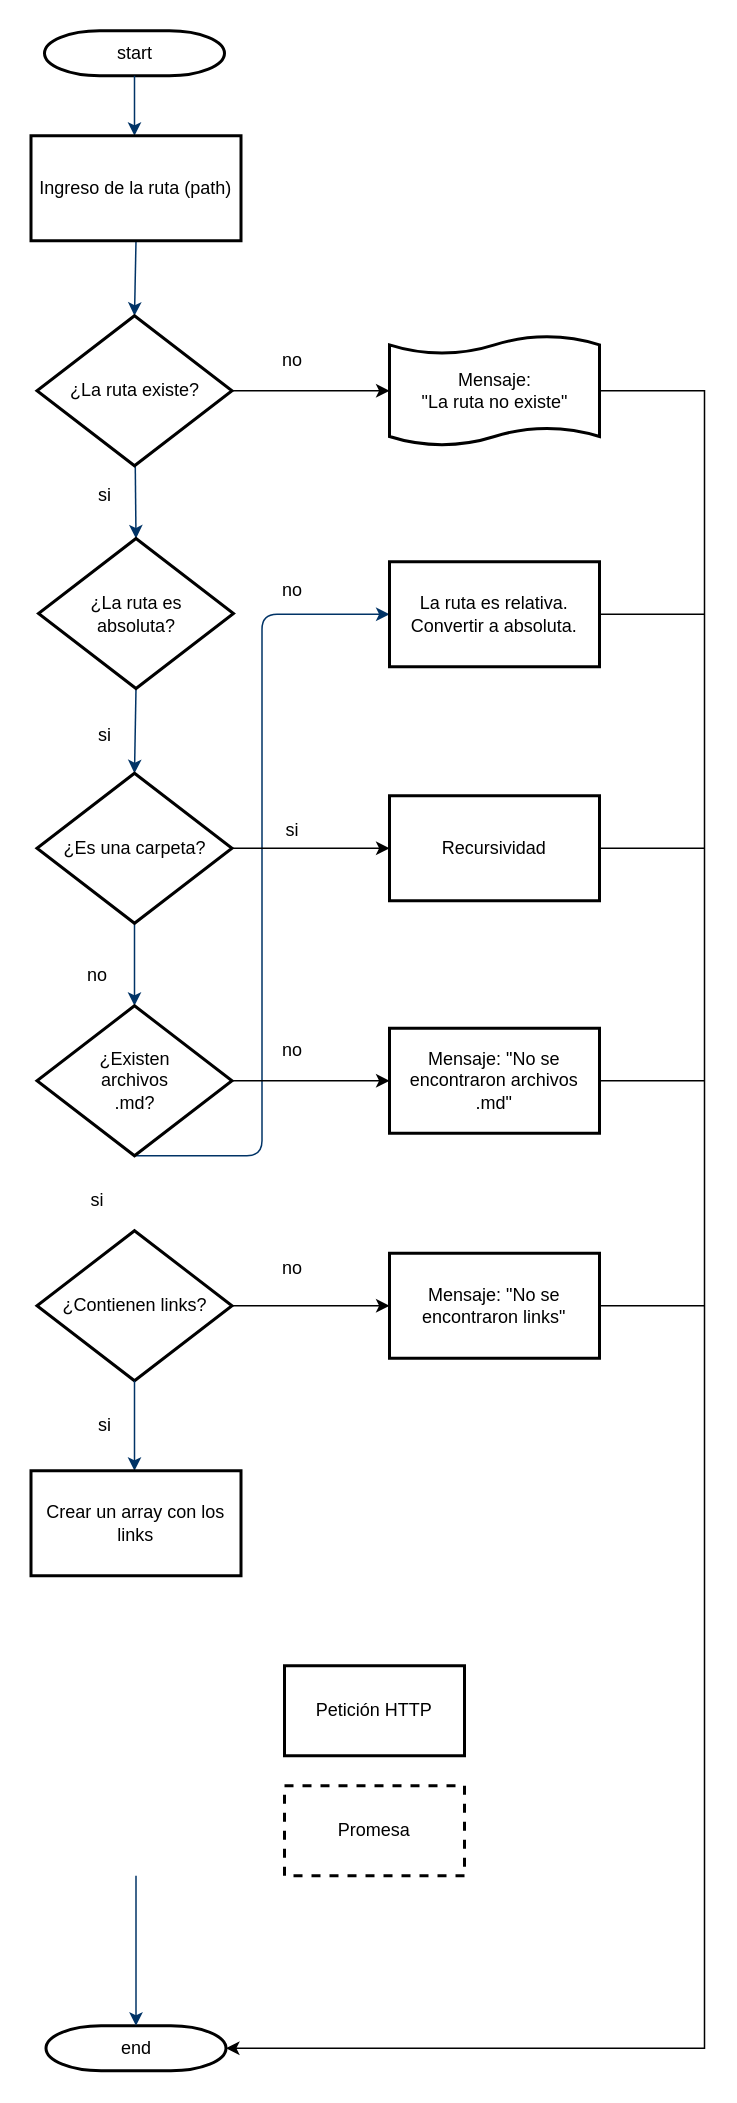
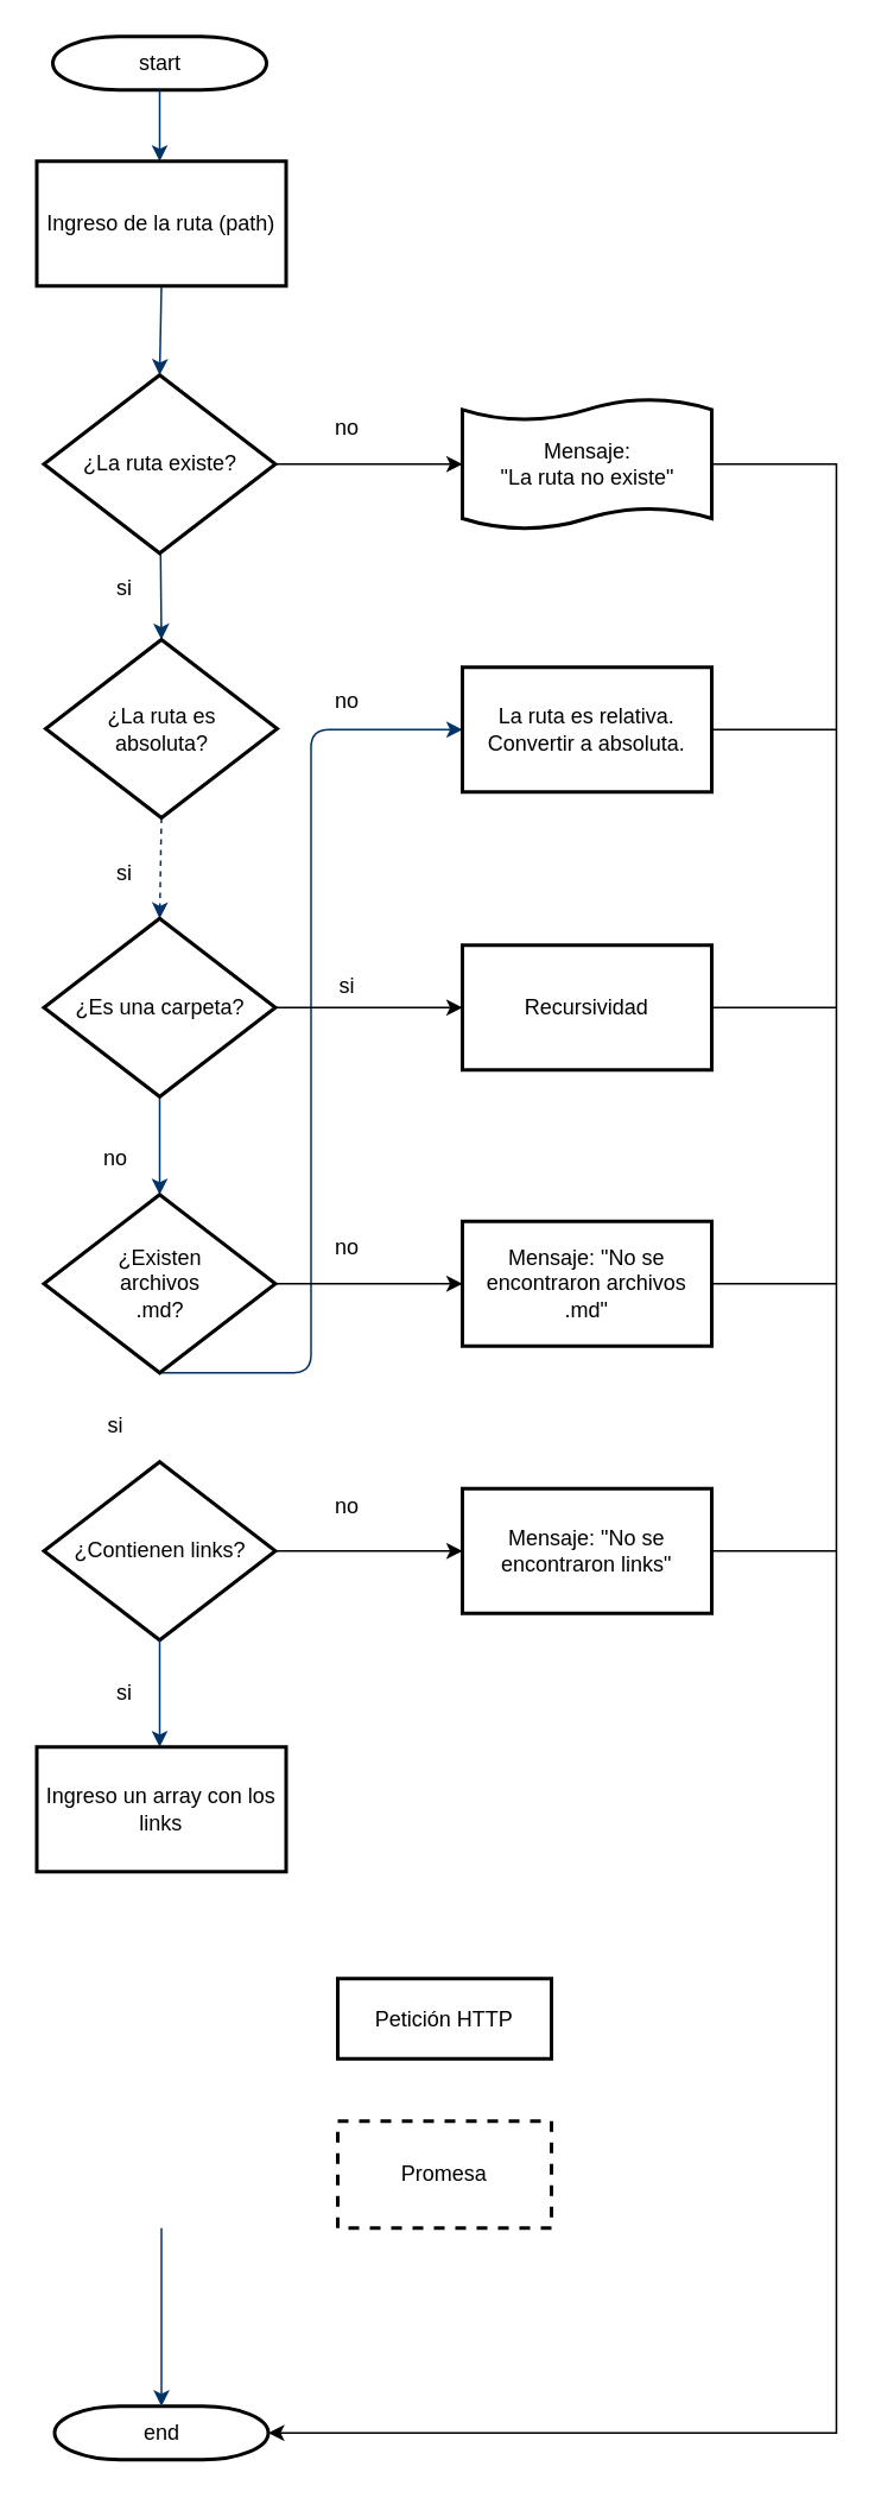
- <mxCell id="15" style="fontStyle=1;strokeColor=#003366;strokeWidth=1;html=1;exitX=0.5;exitY=1;exitDx=0;exitDy=0;exitPerimeter=0;entryX=0.5;entryY=0;entryDx=0;entryDy=0;entryPerimeter=0;" edge="1" parent="1" source="26" target="24"><mxGeometry relative="1" as="geometry"><mxPoint x="88.5" y="492.75" as="sourcePoint" /><mxPoint x="88.503" y="562.75" as="targetPoint" /></mxGeometry></mxCell>
+ <mxCell id="15" style="fontStyle=1;strokeColor=#003366;strokeWidth=1;html=1;exitX=0.5;exitY=1;exitDx=0;exitDy=0;exitPerimeter=0;entryX=0.5;entryY=0;entryDx=0;entryDy=0;entryPerimeter=0;dashed=1;" edge="1" parent="1" source="26" target="24"><mxGeometry relative="1" as="geometry"><mxPoint x="88.5" y="492.75" as="sourcePoint" /><mxPoint x="88.503" y="562.75" as="targetPoint" /></mxGeometry></mxCell>
- <mxCell id="38" value="Crear un array con los links" style="rounded=0;whiteSpace=wrap;html=1;fontFamily=Helvetica;fontSize=12;fontColor=default;strokeColor=default;strokeWidth=2;fillColor=default;gradientColor=none;gradientDirection=north;" vertex="1" parent="1"><mxGeometry x="20" y="980" width="140" height="70" as="geometry" /></mxCell>
+ <mxCell id="38" value="Ingreso un array con los links" style="rounded=0;whiteSpace=wrap;html=1;fontFamily=Helvetica;fontSize=12;fontColor=default;strokeColor=default;strokeWidth=2;fillColor=default;gradientColor=none;gradientDirection=north;" vertex="1" parent="1"><mxGeometry x="20" y="980" width="140" height="70" as="geometry" /></mxCell>
- <mxCell id="43" value="Petición HTTP" style="rounded=0;whiteSpace=wrap;html=1;fontFamily=Helvetica;fontSize=12;fontColor=default;strokeColor=default;strokeWidth=2;fillColor=default;gradientColor=none;gradientDirection=north;" vertex="1" parent="1"><mxGeometry x="189" y="1110" width="120" height="60" as="geometry" /></mxCell>
+ <mxCell id="43" value="Petición HTTP" style="rounded=0;whiteSpace=wrap;html=1;fontFamily=Helvetica;fontSize=12;fontColor=default;strokeColor=default;strokeWidth=2;fillColor=default;gradientColor=none;gradientDirection=north;" vertex="1" parent="1"><mxGeometry x="189" y="1110" width="120" height="45" as="geometry" /></mxCell>
